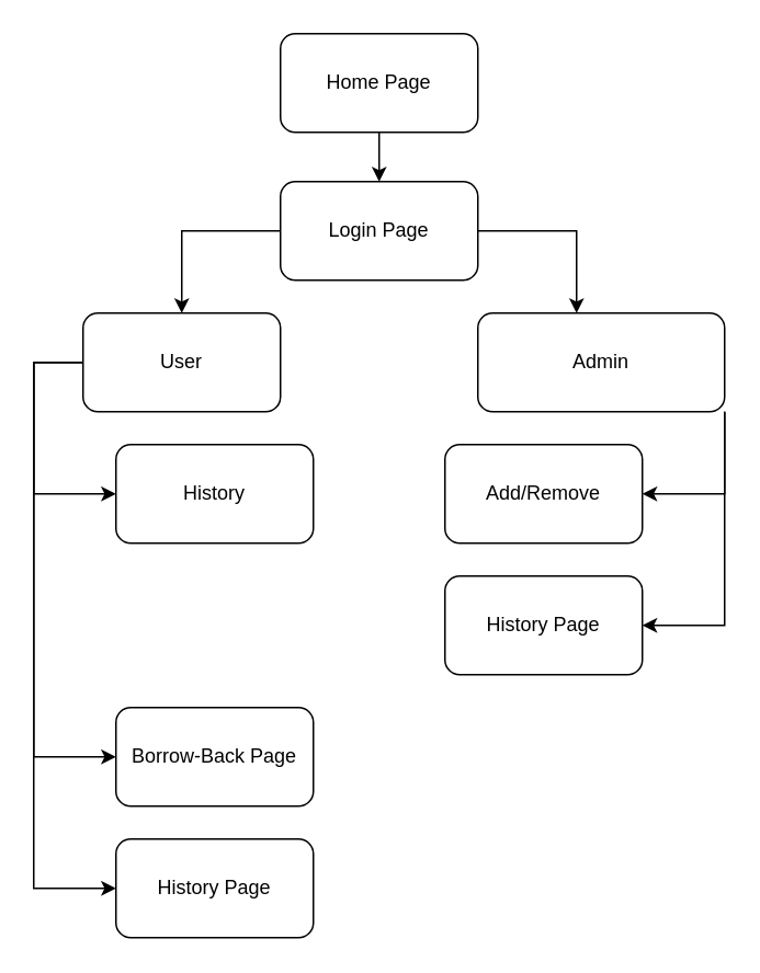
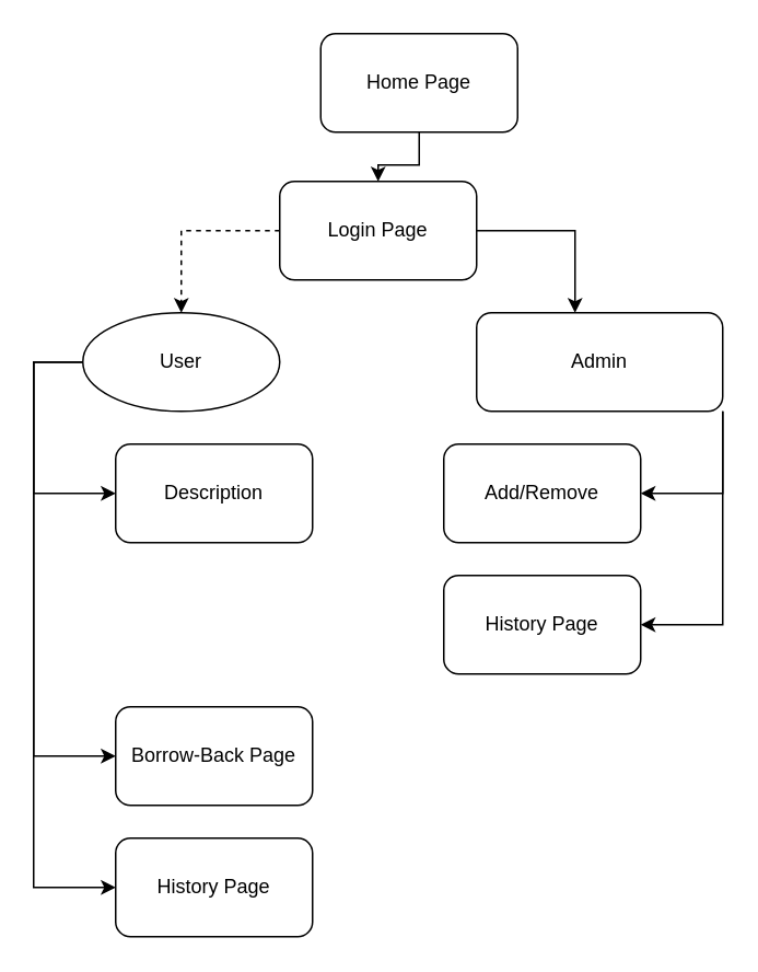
- <mxCell id="3" value="Home Page" style="rounded=1;whiteSpace=wrap;html=1;" parent="1" vertex="1"><mxGeometry x="170" y="20" width="120" height="60" as="geometry" /></mxCell>
+ <mxCell id="3" value="Home Page" style="rounded=1;whiteSpace=wrap;html=1;" parent="1" vertex="1"><mxGeometry x="195" y="20" width="120" height="60" as="geometry" /></mxCell>
- <mxCell id="5" style="edgeStyle=orthogonalEdgeStyle;rounded=0;orthogonalLoop=1;jettySize=auto;html=1;" edge="1" parent="1" source="6" target="15"><mxGeometry relative="1" as="geometry"><Array as="points"><mxPoint x="110" y="140" /></Array></mxGeometry></mxCell>
+ <mxCell id="5" style="edgeStyle=orthogonalEdgeStyle;rounded=0;orthogonalLoop=1;jettySize=auto;html=1;dashed=1;" edge="1" parent="1" source="6" target="15"><mxGeometry relative="1" as="geometry"><Array as="points"><mxPoint x="110" y="140" /></Array></mxGeometry></mxCell>
- <mxCell id="15" value="User" style="rounded=1;whiteSpace=wrap;html=1;" parent="1" vertex="1"><mxGeometry x="50" y="190" width="120" height="60" as="geometry" /></mxCell>
+ <mxCell id="15" value="User" style="ellipse;whiteSpace=wrap;html=1;" parent="1" vertex="1"><mxGeometry x="50" y="190" width="120" height="60" as="geometry" /></mxCell>
- <mxCell id="16" value="History" style="rounded=1;whiteSpace=wrap;html=1;" parent="1" vertex="1"><mxGeometry x="70" y="270" width="120" height="60" as="geometry" /></mxCell>
+ <mxCell id="16" value="Description" style="rounded=1;whiteSpace=wrap;html=1;" parent="1" vertex="1"><mxGeometry x="70" y="270" width="120" height="60" as="geometry" /></mxCell>
